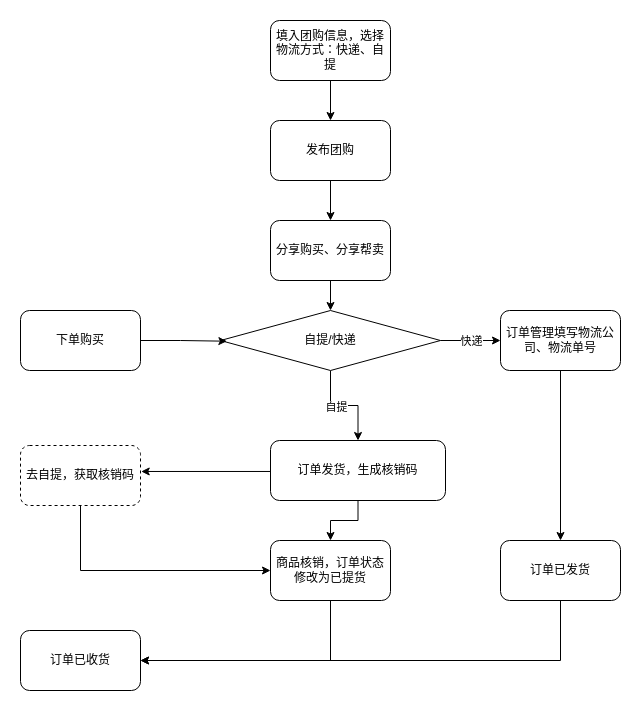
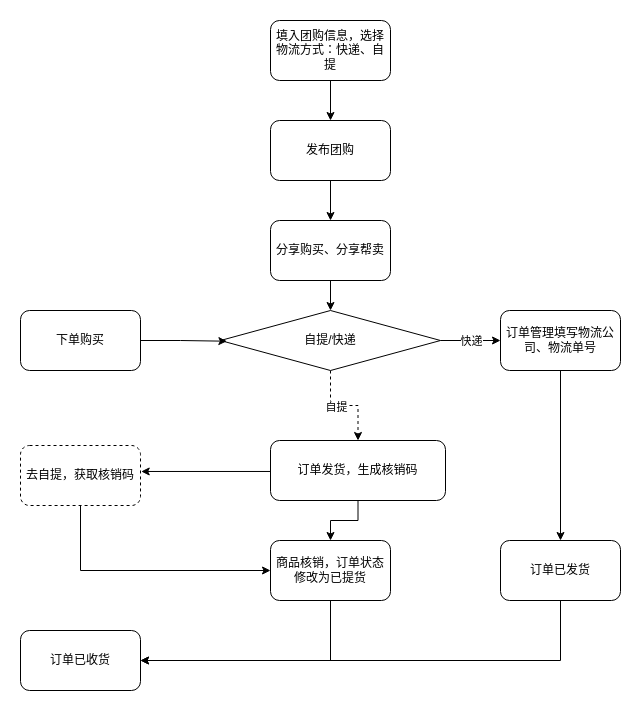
- <mxCell id="9" style="edgeStyle=orthogonalEdgeStyle;rounded=0;orthogonalLoop=1;jettySize=auto;html=1;entryX=0.5;entryY=0;entryDx=0;entryDy=0;" edge="1" parent="1" source="13" target="15"><mxGeometry relative="1" as="geometry"><mxPoint x="330" y="400" as="targetPoint" /></mxGeometry></mxCell>
+ <mxCell id="9" style="edgeStyle=orthogonalEdgeStyle;rounded=0;orthogonalLoop=1;jettySize=auto;html=1;entryX=0.5;entryY=0;entryDx=0;entryDy=0;dashed=1;" edge="1" parent="1" source="13" target="15"><mxGeometry relative="1" as="geometry"><mxPoint x="330" y="400" as="targetPoint" /></mxGeometry></mxCell>
